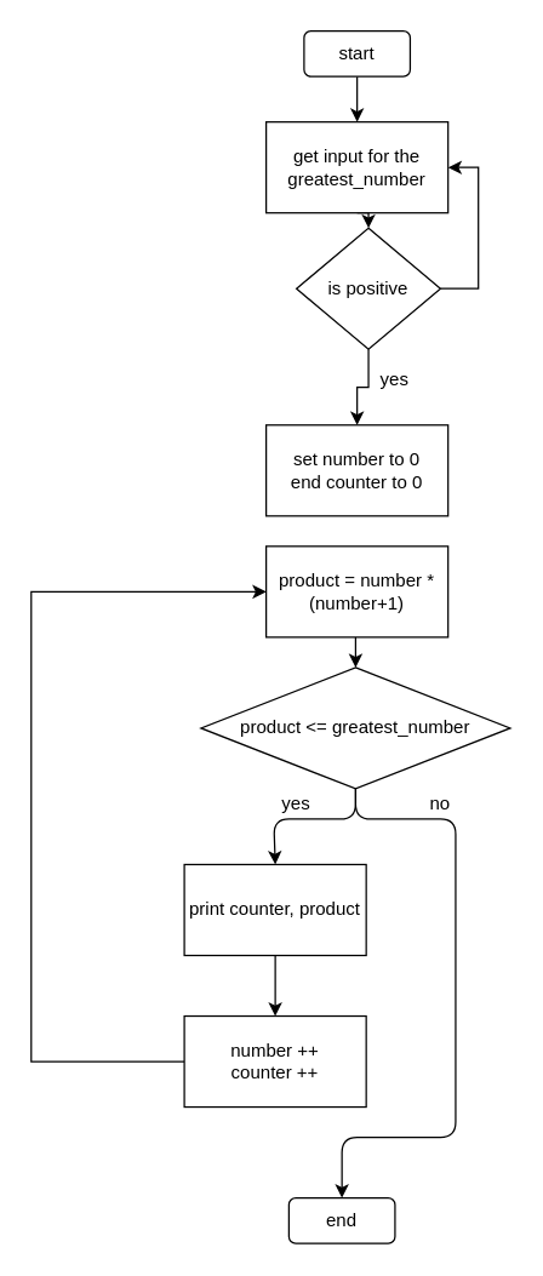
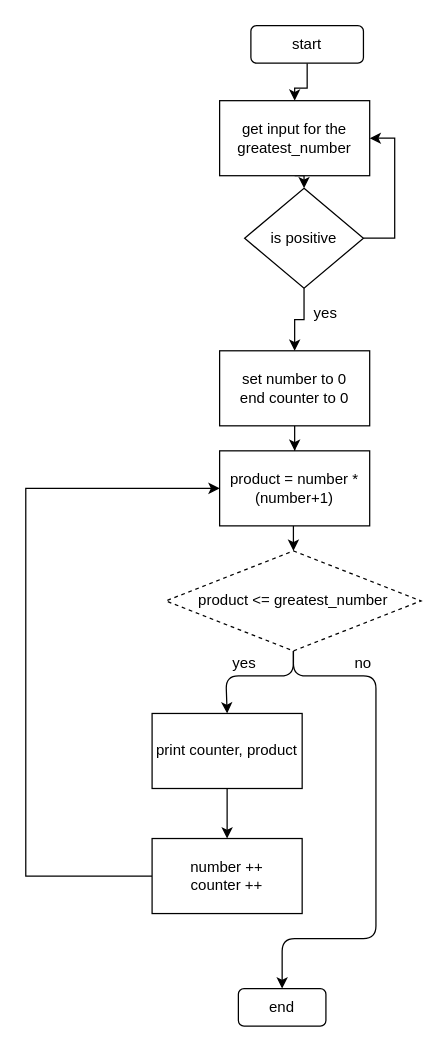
- <mxCell id="3" value="start" style="rounded=1;whiteSpace=wrap;html=1;" parent="1" vertex="1"><mxGeometry x="200" y="20" width="70" height="30" as="geometry" /></mxCell>
+ <mxCell id="3" value="start" style="rounded=1;whiteSpace=wrap;html=1;" parent="1" vertex="1"><mxGeometry x="200" y="20" width="90" height="30" as="geometry" /></mxCell>
+ <mxCell id="9" style="edgeStyle=orthogonalEdgeStyle;rounded=0;orthogonalLoop=1;jettySize=auto;html=1;entryX=0.5;entryY=0;entryDx=0;entryDy=0;" parent="1" source="10" target="8" edge="1"><mxGeometry relative="1" as="geometry" /></mxCell>
- <mxCell id="11" value="product &amp;lt;= greatest_number" style="rhombus;whiteSpace=wrap;html=1;" parent="1" vertex="1"><mxGeometry x="132" y="440" width="204" height="80" as="geometry" /></mxCell>
+ <mxCell id="11" value="product &amp;lt;= greatest_number" style="rhombus;whiteSpace=wrap;html=1;dashed=1;" parent="1" vertex="1"><mxGeometry x="132" y="440" width="204" height="80" as="geometry" /></mxCell>
